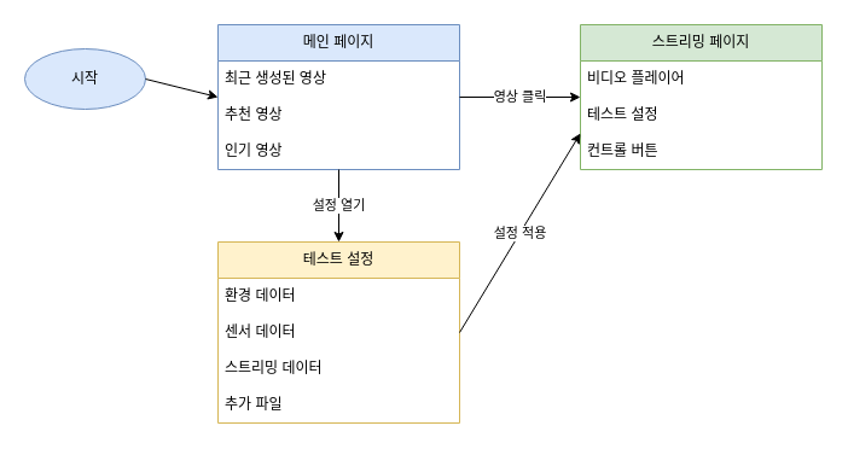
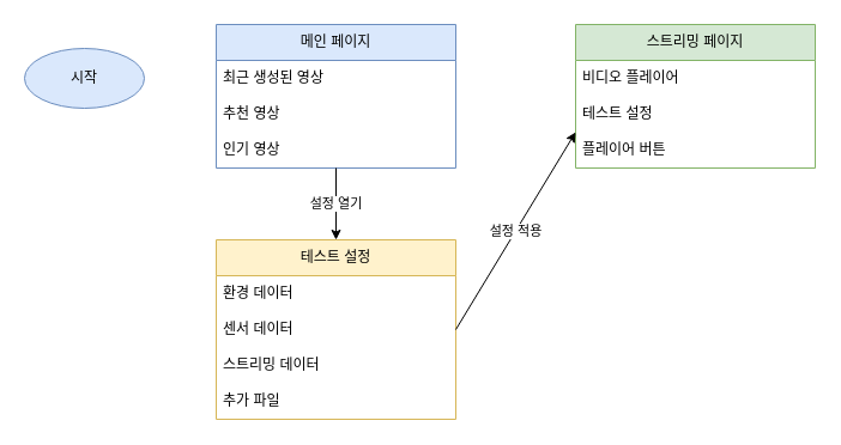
- <mxCell id="16" value="" style="endArrow=classic;html=1;exitX=1;exitY=0.5;exitDx=0;exitDy=0;entryX=0;entryY=0.5;entryDx=0;entryDy=0;" edge="1" parent="1" source="2" target="3"><mxGeometry width="50" height="50" relative="1" as="geometry"><mxPoint x="120" y="69.5" as="sourcePoint" /><mxPoint x="170" y="69.5" as="targetPoint" /></mxGeometry></mxCell>
- <mxCell id="17" value="영상 클릭" style="endArrow=classic;html=1;exitX=1;exitY=0.5;exitDx=0;exitDy=0;entryX=0;entryY=0.5;entryDx=0;entryDy=0;" edge="1" parent="1" source="3" target="7"><mxGeometry relative="1" as="geometry"><mxPoint x="380" y="79.5" as="sourcePoint" /><mxPoint x="480" y="79.5" as="targetPoint" /></mxGeometry></mxCell>
- <mxCell id="10" value="컨트롤 버튼" style="text;strokeColor=none;fillColor=none;align=left;verticalAlign=middle;spacingLeft=4;spacingRight=4;overflow=hidden;points=[[0,0.5],[1,0.5]];portConstraint=eastwest;rotatable=0;whiteSpace=wrap;html=1;" vertex="1" parent="7"><mxGeometry y="90" width="200" height="30" as="geometry" /></mxCell>
+ <mxCell id="10" value="플레이어 버튼" style="text;strokeColor=none;fillColor=none;align=left;verticalAlign=middle;spacingLeft=4;spacingRight=4;overflow=hidden;points=[[0,0.5],[1,0.5]];portConstraint=eastwest;rotatable=0;whiteSpace=wrap;html=1;" vertex="1" parent="7"><mxGeometry y="90" width="200" height="30" as="geometry" /></mxCell>
